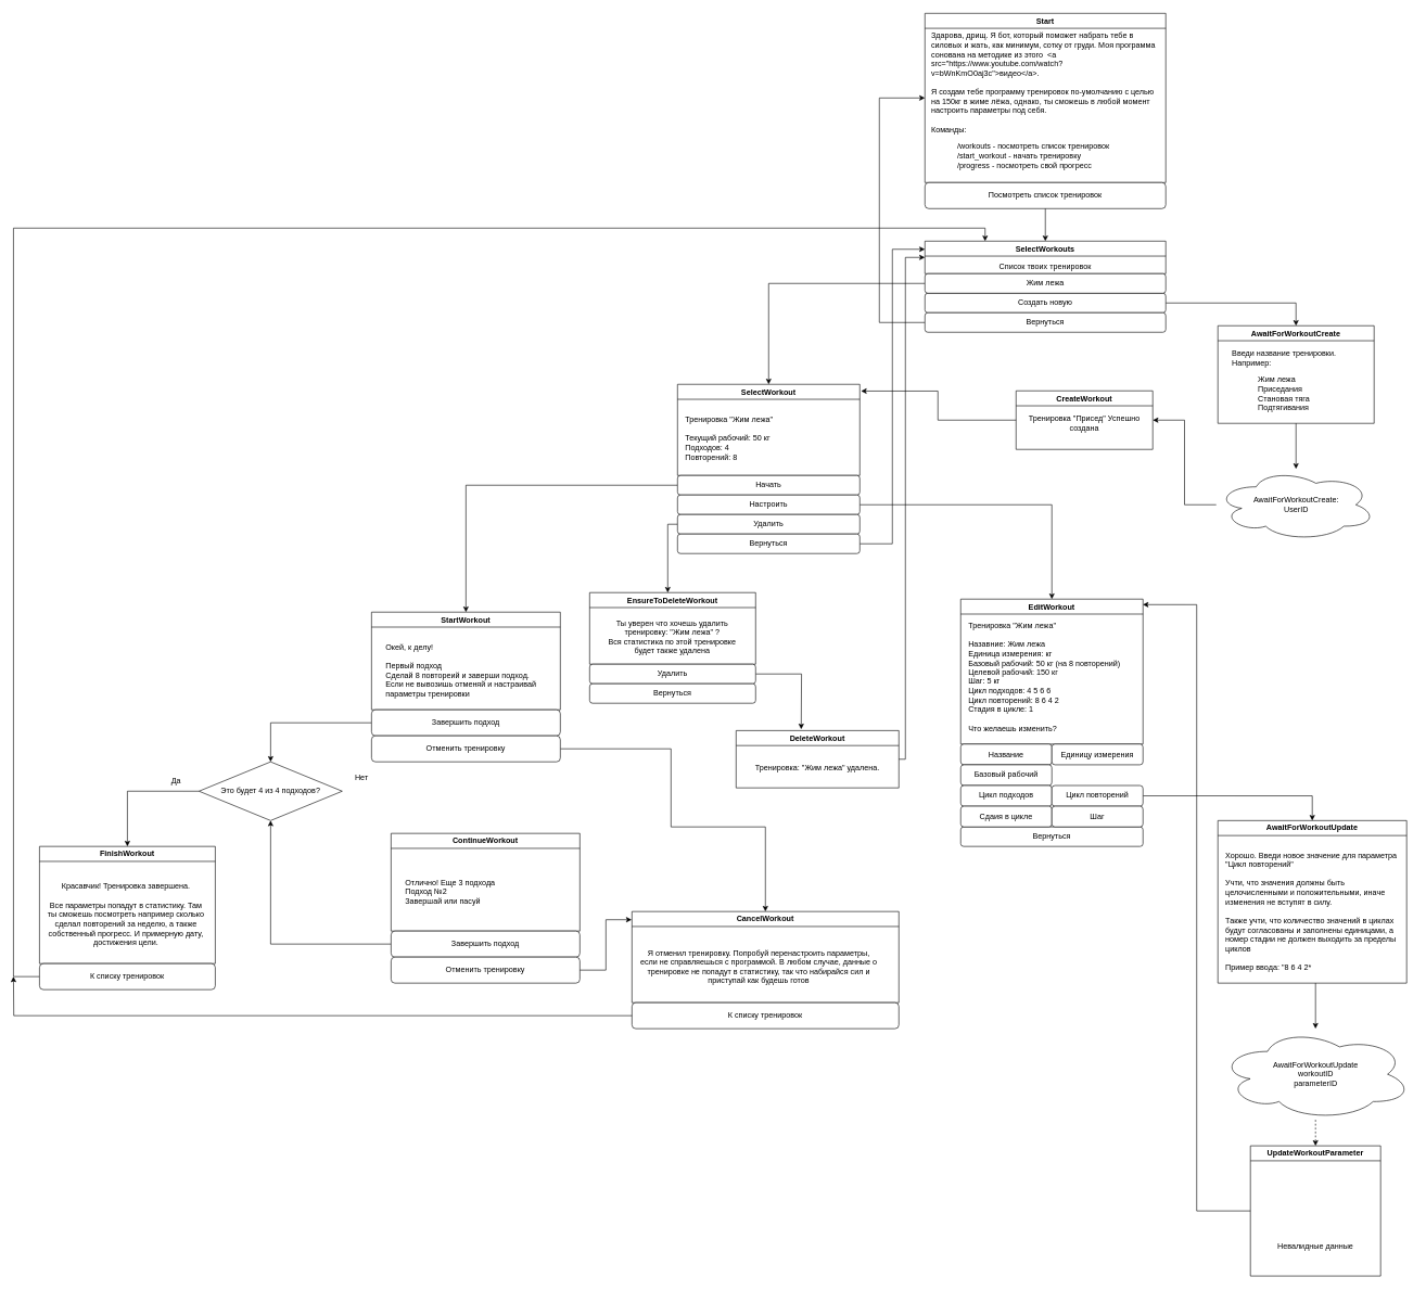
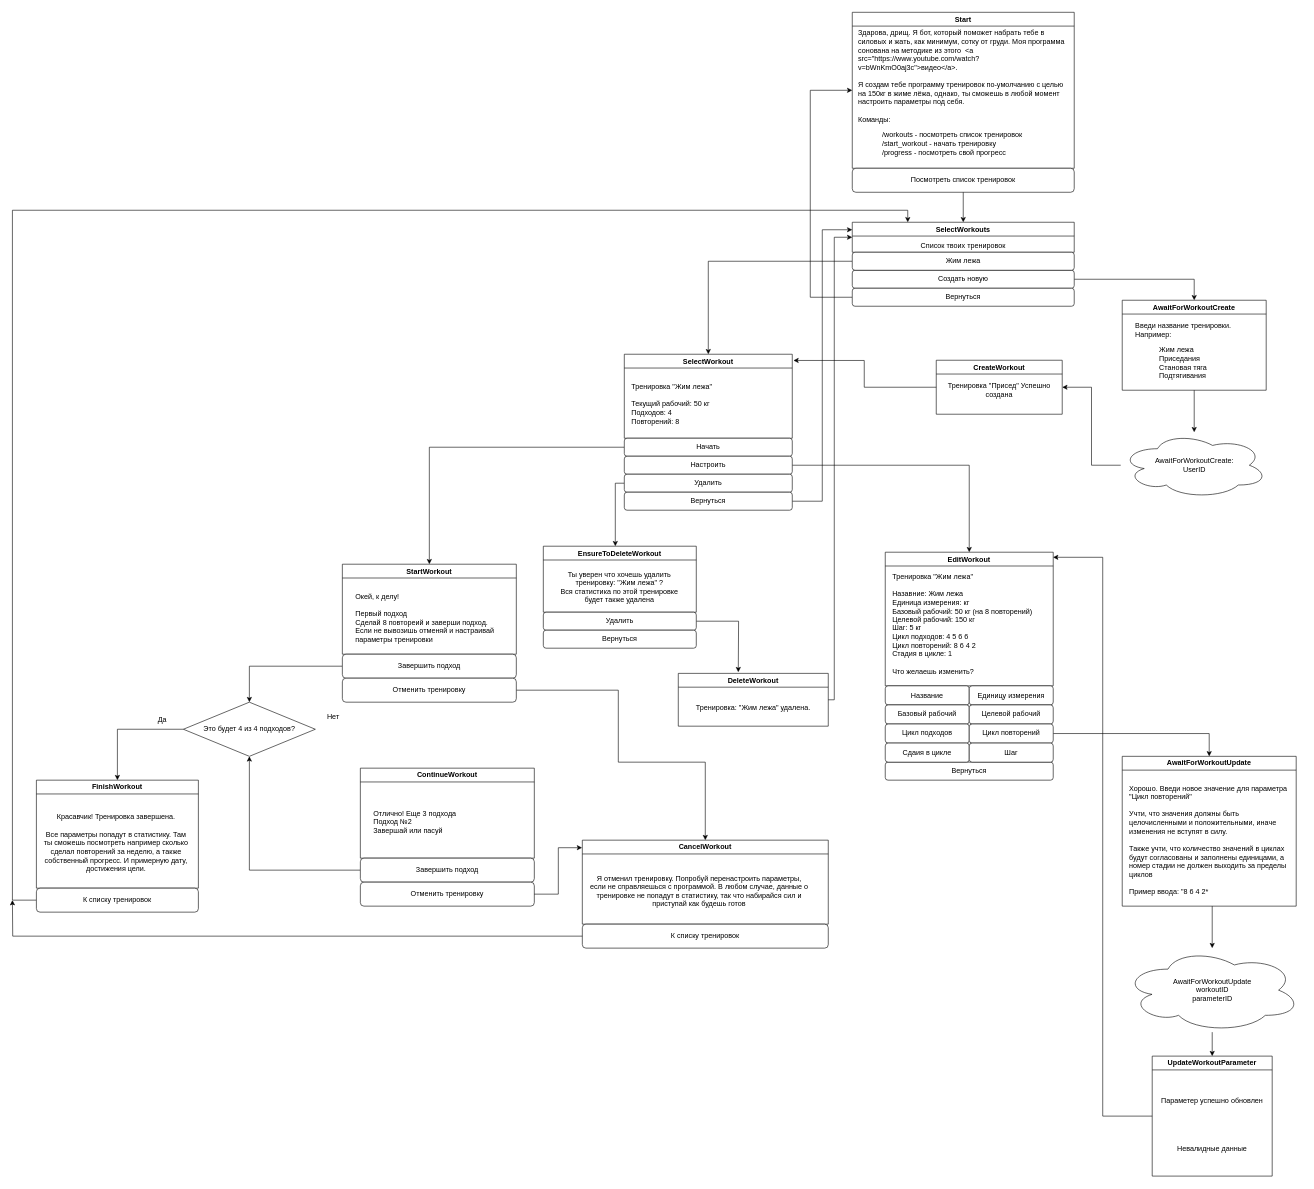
+ <mxCell id="31" value="Целевой рабочий" style="rounded=1;whiteSpace=wrap;html=1;" vertex="1" parent="1"><mxGeometry x="1615" y="1174.545" width="140" height="31.818" as="geometry" /></mxCell>
- <mxCell id="80" style="edgeStyle=orthogonalEdgeStyle;rounded=0;orthogonalLoop=1;jettySize=auto;html=1;dashed=1;" edge="1" parent="1" source="81" target="86"><mxGeometry relative="1" as="geometry" /></mxCell>
+ <mxCell id="80" style="edgeStyle=orthogonalEdgeStyle;rounded=0;orthogonalLoop=1;jettySize=auto;html=1;" edge="1" parent="1" source="81" target="86"><mxGeometry relative="1" as="geometry" /></mxCell>
+ <mxCell id="87" value="Параметер успешно обновлен" style="text;html=1;align=center;verticalAlign=middle;whiteSpace=wrap;rounded=0;" vertex="1" parent="86"><mxGeometry x="10" y="40" width="180" height="70" as="geometry" /></mxCell>
